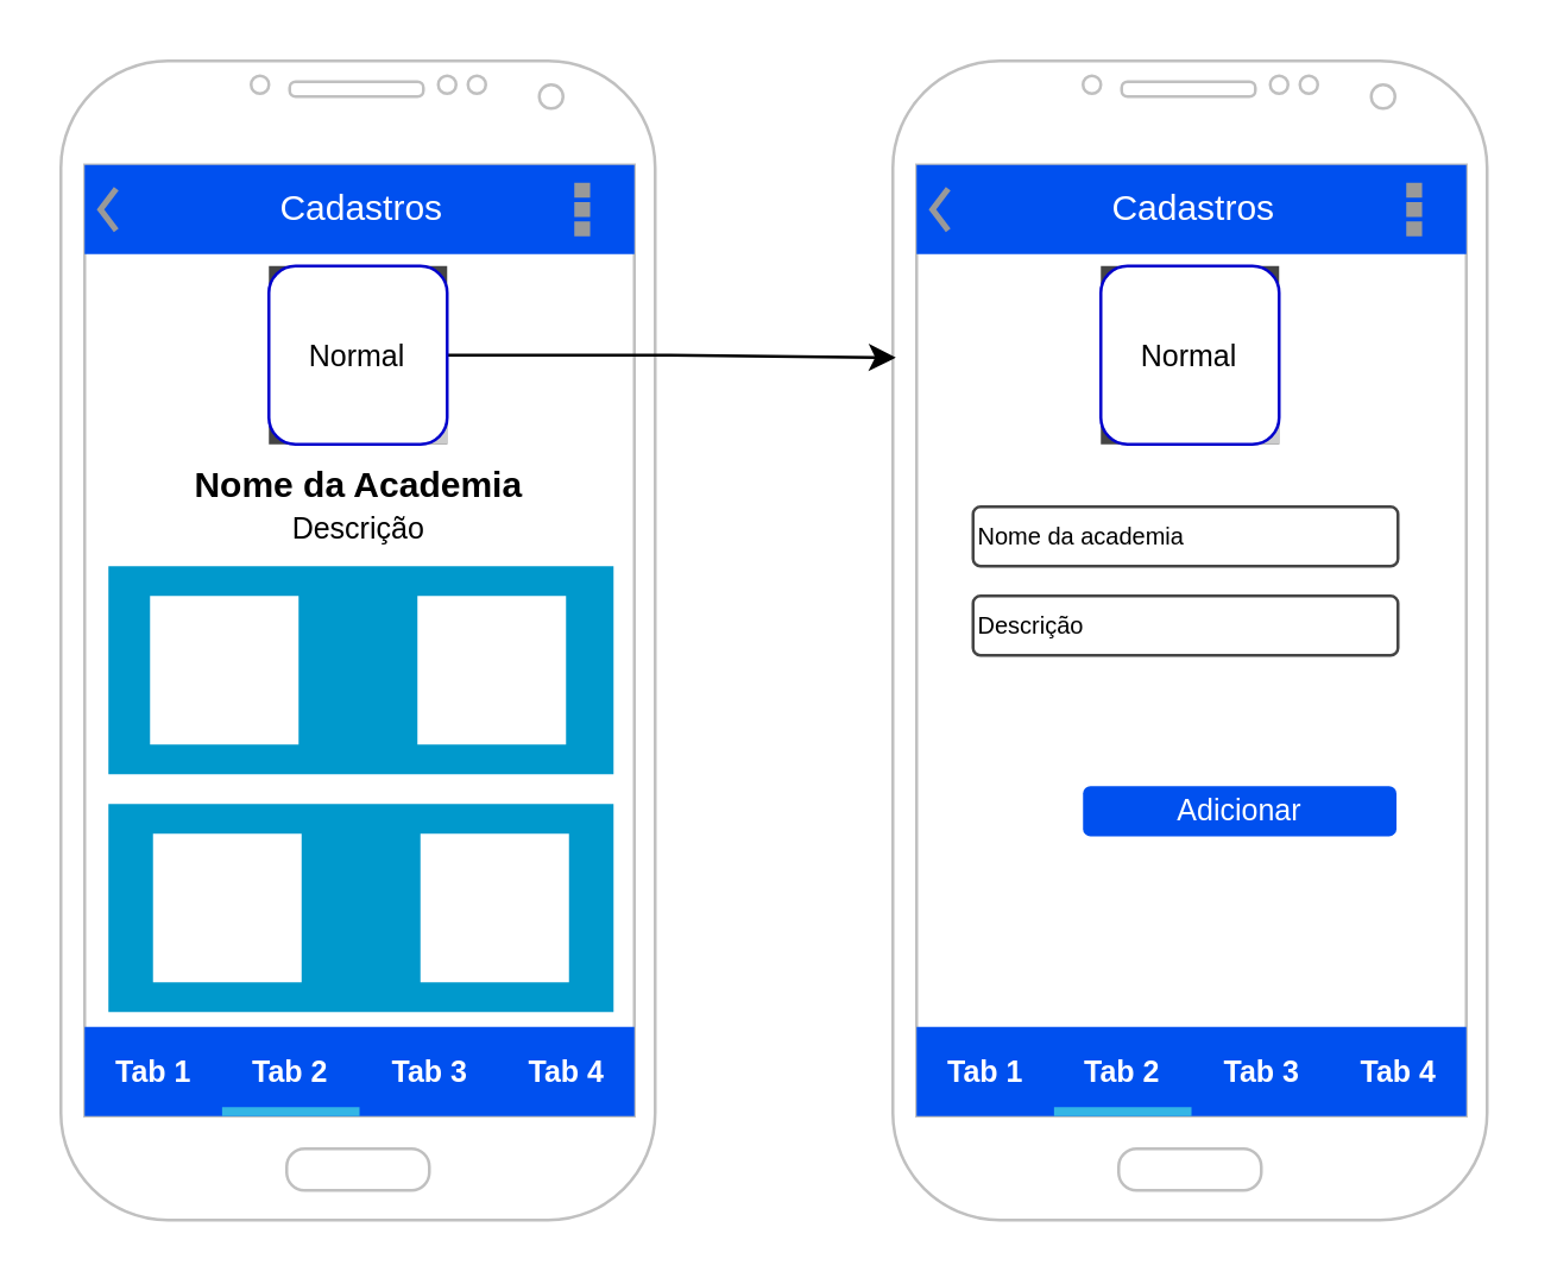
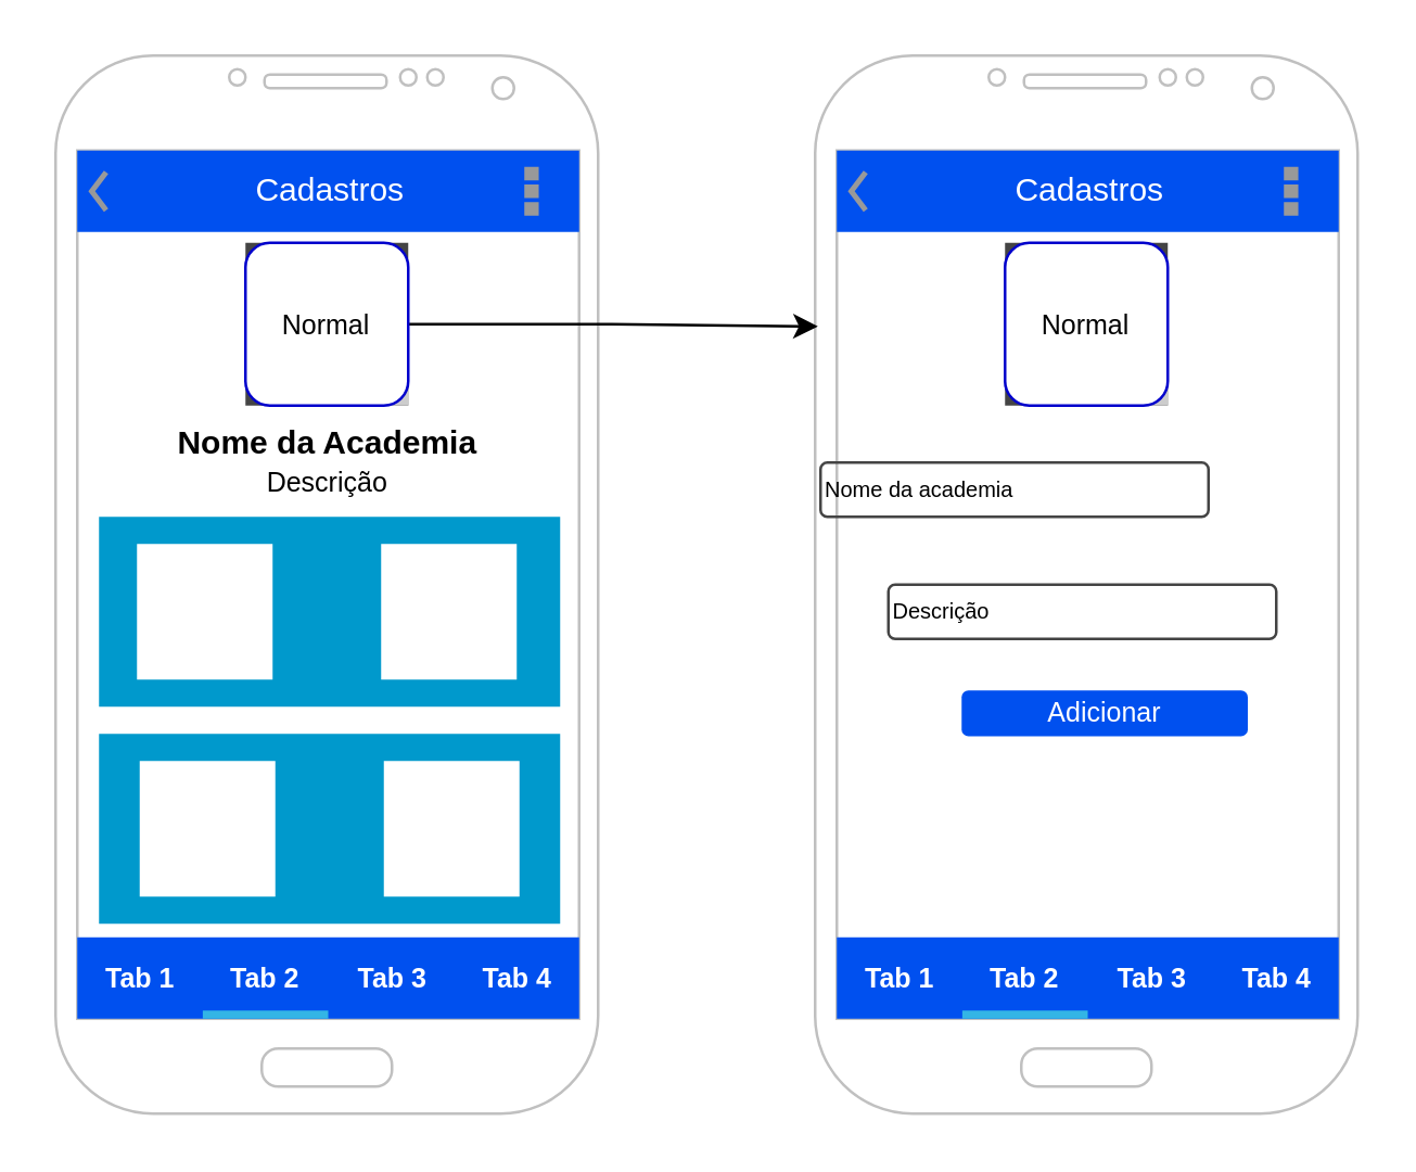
- <mxCell id="29" value="Nome da academia" style="strokeWidth=1;html=1;shadow=0;dashed=0;shape=mxgraph.ios.iTextInput;strokeColor=#444444;buttonText=;fontSize=8;whiteSpace=wrap;align=left;fillColor=none;" vertex="1" parent="1"><mxGeometry x="327" y="170" width="143" height="20" as="geometry" /></mxCell>
+ <mxCell id="29" value="Nome da academia" style="strokeWidth=1;html=1;shadow=0;dashed=0;shape=mxgraph.ios.iTextInput;strokeColor=#444444;buttonText=;fontSize=8;whiteSpace=wrap;align=left;fillColor=none;" vertex="1" parent="1"><mxGeometry x="302" y="170" width="143" height="20" as="geometry" /></mxCell>
- <mxCell id="30" value="Descrição" style="strokeWidth=1;html=1;shadow=0;dashed=0;shape=mxgraph.ios.iTextInput;strokeColor=#444444;buttonText=;fontSize=8;whiteSpace=wrap;align=left;fillColor=none;" vertex="1" parent="1"><mxGeometry x="327" y="200" width="143" height="20" as="geometry" /></mxCell>
+ <mxCell id="30" value="Descrição" style="strokeWidth=1;html=1;shadow=0;dashed=0;shape=mxgraph.ios.iTextInput;strokeColor=#444444;buttonText=;fontSize=8;whiteSpace=wrap;align=left;fillColor=none;" vertex="1" parent="1"><mxGeometry x="327" y="215" width="143" height="20" as="geometry" /></mxCell>
- <mxCell id="28" value="Adicionar" style="rounded=1;html=1;shadow=0;dashed=0;whiteSpace=wrap;fontSize=10;fillColor=#0050ef;align=center;strokeColor=none;fontColor=#ffffff;" vertex="1" parent="1"><mxGeometry x="364" y="264" width="105.5" height="16.88" as="geometry" /></mxCell>
+ <mxCell id="28" value="Adicionar" style="rounded=1;html=1;shadow=0;dashed=0;whiteSpace=wrap;fontSize=10;fillColor=#0050ef;align=center;strokeColor=none;fontColor=#ffffff;" vertex="1" parent="1"><mxGeometry x="354" y="254" width="105.5" height="16.88" as="geometry" /></mxCell>
